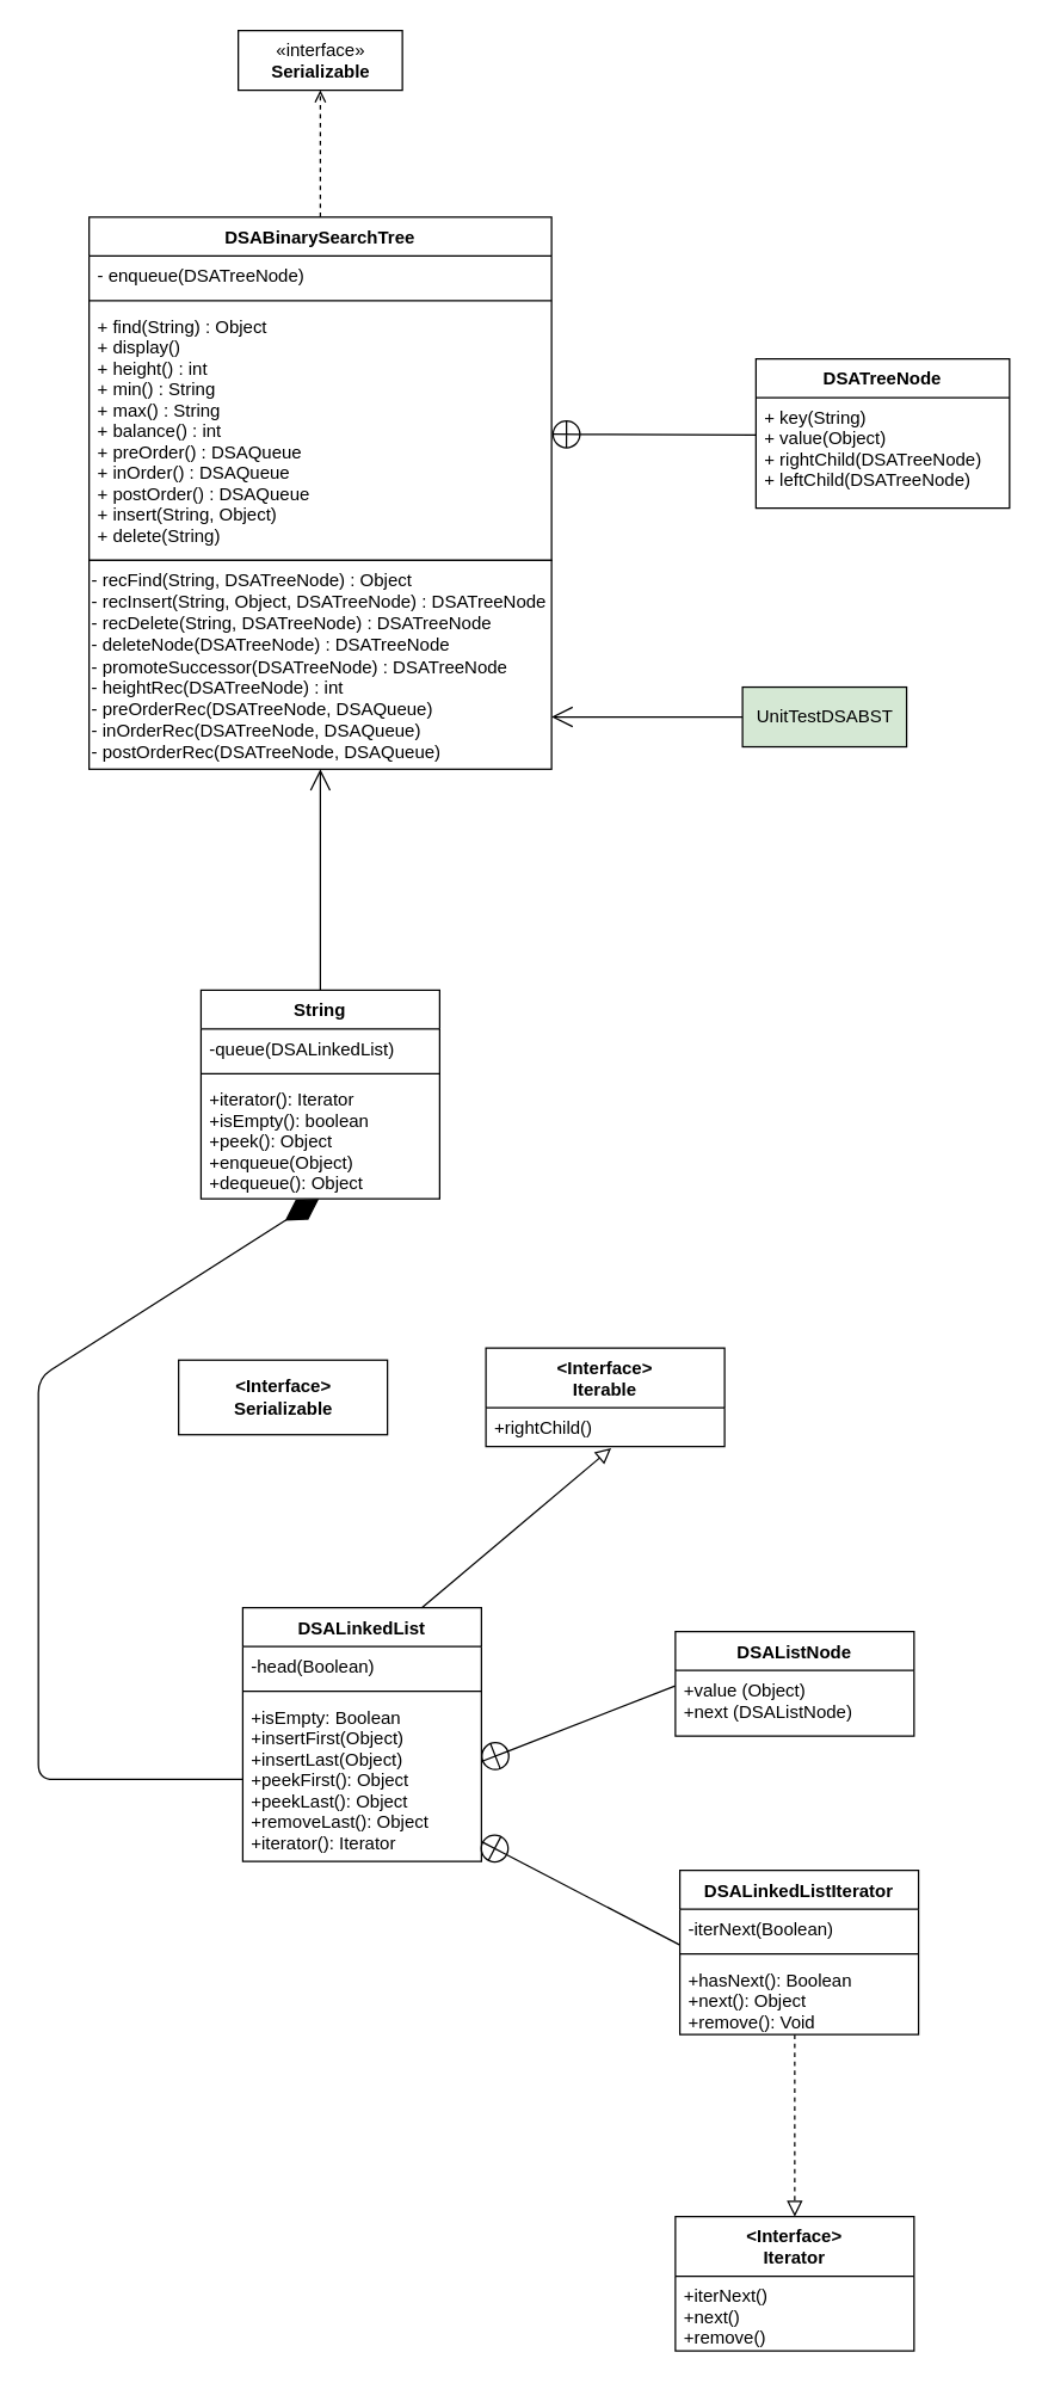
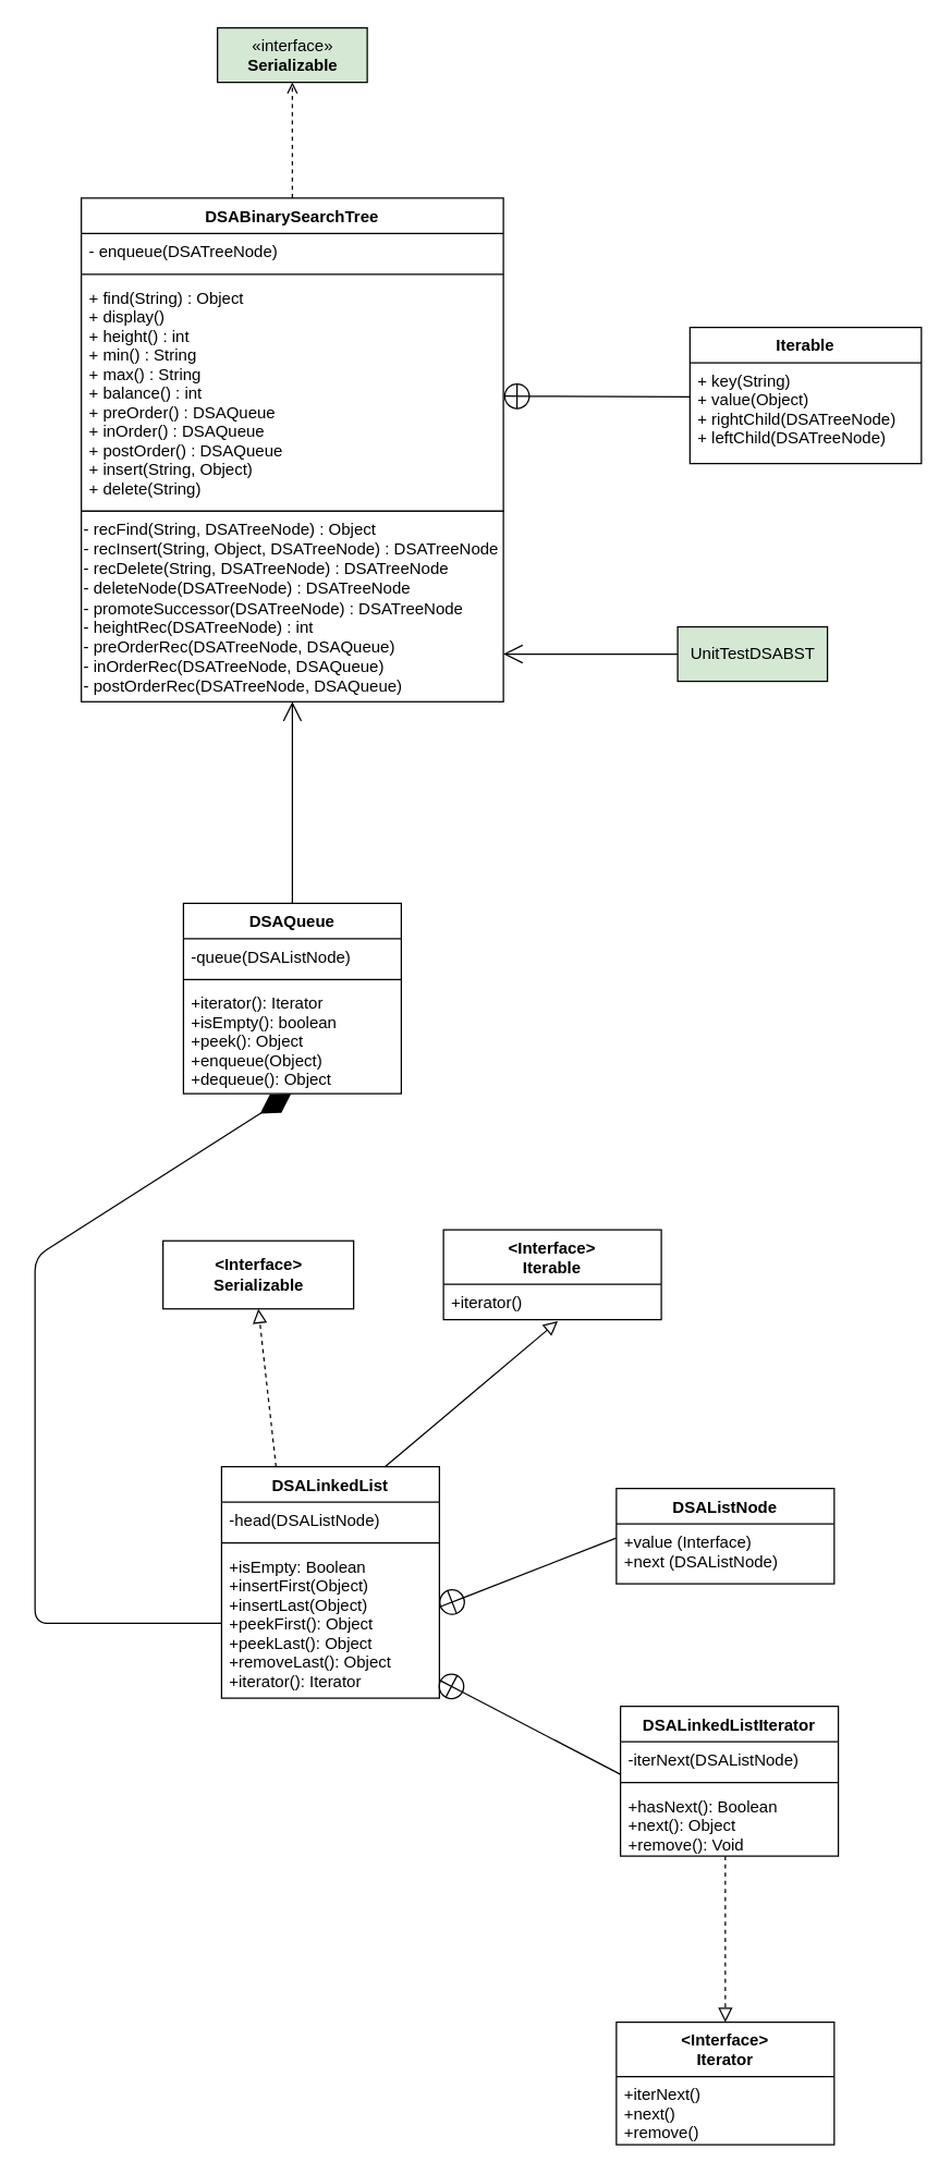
- <mxCell id="11" value="«interface»&lt;br&gt;&lt;b&gt;Serializable&lt;/b&gt;" style="html=1;verticalAlign=top;" parent="1" vertex="1"><mxGeometry x="154" y="20" width="110" height="40" as="geometry" /></mxCell>
+ <mxCell id="11" value="«interface»&lt;br&gt;&lt;b&gt;Serializable&lt;/b&gt;" style="html=1;verticalAlign=top;fillColor=#d5e8d4;" parent="1" vertex="1"><mxGeometry x="154" y="20" width="110" height="40" as="geometry" /></mxCell>
- <mxCell id="8" value="DSATreeNode" style="swimlane;fontStyle=1;align=center;verticalAlign=top;childLayout=stackLayout;horizontal=1;startSize=26;horizontalStack=0;resizeParent=1;resizeParentMax=0;resizeLast=0;collapsible=1;marginBottom=0;" parent="1" vertex="1"><mxGeometry x="501" y="240" width="170" height="100" as="geometry" /></mxCell>
+ <mxCell id="8" value="Iterable" style="swimlane;fontStyle=1;align=center;verticalAlign=top;childLayout=stackLayout;horizontal=1;startSize=26;horizontalStack=0;resizeParent=1;resizeParentMax=0;resizeLast=0;collapsible=1;marginBottom=0;" parent="1" vertex="1"><mxGeometry x="501" y="240" width="170" height="100" as="geometry" /></mxCell>
- <mxCell id="29" value="String" style="swimlane;fontStyle=1;align=center;verticalAlign=top;childLayout=stackLayout;horizontal=1;startSize=26;horizontalStack=0;resizeParent=1;resizeParentMax=0;resizeLast=0;collapsible=1;marginBottom=0;" vertex="1" parent="1"><mxGeometry x="129" y="663" width="160" height="140" as="geometry" /></mxCell>
+ <mxCell id="29" value="DSAQueue" style="swimlane;fontStyle=1;align=center;verticalAlign=top;childLayout=stackLayout;horizontal=1;startSize=26;horizontalStack=0;resizeParent=1;resizeParentMax=0;resizeLast=0;collapsible=1;marginBottom=0;" vertex="1" parent="1"><mxGeometry x="129" y="663" width="160" height="140" as="geometry" /></mxCell>
- <mxCell id="30" value="-queue(DSALinkedList)" style="text;strokeColor=none;fillColor=none;align=left;verticalAlign=top;spacingLeft=4;spacingRight=4;overflow=hidden;rotatable=0;points=[[0,0.5],[1,0.5]];portConstraint=eastwest;" vertex="1" parent="29"><mxGeometry y="26" width="160" height="26" as="geometry" /></mxCell>
+ <mxCell id="30" value="-queue(DSAListNode)" style="text;strokeColor=none;fillColor=none;align=left;verticalAlign=top;spacingLeft=4;spacingRight=4;overflow=hidden;rotatable=0;points=[[0,0.5],[1,0.5]];portConstraint=eastwest;" vertex="1" parent="29"><mxGeometry y="26" width="160" height="26" as="geometry" /></mxCell>
- <mxCell id="27" value="+rightChild()" style="text;strokeColor=none;fillColor=none;align=left;verticalAlign=top;spacingLeft=4;spacingRight=4;overflow=hidden;rotatable=0;points=[[0,0.5],[1,0.5]];portConstraint=eastwest;" vertex="1" parent="26"><mxGeometry y="40" width="160" height="26" as="geometry" /></mxCell>
+ <mxCell id="27" value="+iterator()" style="text;strokeColor=none;fillColor=none;align=left;verticalAlign=top;spacingLeft=4;spacingRight=4;overflow=hidden;rotatable=0;points=[[0,0.5],[1,0.5]];portConstraint=eastwest;" vertex="1" parent="26"><mxGeometry y="40" width="160" height="26" as="geometry" /></mxCell>
+ <mxCell id="34" value="" style="endArrow=block;startArrow=none;endFill=0;startFill=0;endSize=8;html=1;verticalAlign=bottom;dashed=1;labelBackgroundColor=none;exitX=0.25;exitY=0;exitDx=0;exitDy=0;entryX=0.5;entryY=1;entryDx=0;entryDy=0;" edge="1" parent="1" source="12" target="28"><mxGeometry width="160" relative="1" as="geometry"><mxPoint x="250" y="833" as="sourcePoint" /><mxPoint x="190" y="963" as="targetPoint" /></mxGeometry></mxCell>
- <mxCell id="13" value="-head(Boolean)" style="text;strokeColor=none;fillColor=none;align=left;verticalAlign=top;spacingLeft=4;spacingRight=4;overflow=hidden;rotatable=0;points=[[0,0.5],[1,0.5]];portConstraint=eastwest;" vertex="1" parent="12"><mxGeometry y="26" width="160" height="26" as="geometry" /></mxCell>
+ <mxCell id="13" value="-head(DSAListNode)" style="text;strokeColor=none;fillColor=none;align=left;verticalAlign=top;spacingLeft=4;spacingRight=4;overflow=hidden;rotatable=0;points=[[0,0.5],[1,0.5]];portConstraint=eastwest;" vertex="1" parent="12"><mxGeometry y="26" width="160" height="26" as="geometry" /></mxCell>
- <mxCell id="18" value="+value (Object)&#10;+next (DSAListNode)&#10;" style="text;strokeColor=none;fillColor=none;align=left;verticalAlign=top;spacingLeft=4;spacingRight=4;overflow=hidden;rotatable=0;points=[[0,0.5],[1,0.5]];portConstraint=eastwest;" vertex="1" parent="17"><mxGeometry y="26" width="160" height="44" as="geometry" /></mxCell>
+ <mxCell id="18" value="+value (Interface)&#10;+next (DSAListNode)&#10;" style="text;strokeColor=none;fillColor=none;align=left;verticalAlign=top;spacingLeft=4;spacingRight=4;overflow=hidden;rotatable=0;points=[[0,0.5],[1,0.5]];portConstraint=eastwest;" vertex="1" parent="17"><mxGeometry y="26" width="160" height="44" as="geometry" /></mxCell>
- <mxCell id="21" value="-iterNext(Boolean)" style="text;strokeColor=none;fillColor=none;align=left;verticalAlign=top;spacingLeft=4;spacingRight=4;overflow=hidden;rotatable=0;points=[[0,0.5],[1,0.5]];portConstraint=eastwest;" vertex="1" parent="20"><mxGeometry y="26" width="160" height="26" as="geometry" /></mxCell>
+ <mxCell id="21" value="-iterNext(DSAListNode)" style="text;strokeColor=none;fillColor=none;align=left;verticalAlign=top;spacingLeft=4;spacingRight=4;overflow=hidden;rotatable=0;points=[[0,0.5],[1,0.5]];portConstraint=eastwest;" vertex="1" parent="20"><mxGeometry y="26" width="160" height="26" as="geometry" /></mxCell>
